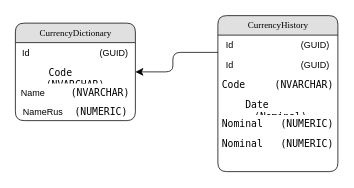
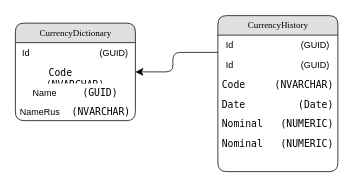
- <mxCell id="5" value="Name&amp;nbsp;&lt;span style=&quot;font-family: monospace ; font-size: 13px&quot;&gt;&amp;nbsp; &amp;nbsp; (NVARCHAR)&lt;/span&gt;" style="text;html=1;strokeColor=none;fillColor=none;spacingLeft=4;spacingRight=4;whiteSpace=wrap;overflow=hidden;rotatable=0;points=[[0,0.5],[1,0.5]];portConstraint=eastwest;align=center;" parent="2" vertex="1"><mxGeometry y="78" width="160" height="26" as="geometry" /></mxCell>
+ <mxCell id="5" value="Name&amp;nbsp;&lt;span style=&quot;font-family: monospace ; font-size: 13px&quot;&gt;&amp;nbsp; &amp;nbsp; (GUID)&lt;/span&gt;" style="text;html=1;strokeColor=none;fillColor=none;spacingLeft=4;spacingRight=4;whiteSpace=wrap;overflow=hidden;rotatable=0;points=[[0,0.5],[1,0.5]];portConstraint=eastwest;align=center;" parent="2" vertex="1"><mxGeometry y="78" width="160" height="26" as="geometry" /></mxCell>
- <mxCell id="11" value="&lt;span style=&quot;font-family: monospace ; font-size: 13px&quot;&gt;Date&amp;nbsp; &amp;nbsp; &amp;nbsp; &amp;nbsp; &amp;nbsp;(Nominal)&lt;/span&gt;" style="text;html=1;strokeColor=none;spacingLeft=4;spacingRight=4;whiteSpace=wrap;overflow=hidden;rotatable=0;points=[[0,0.5],[1,0.5]];portConstraint=eastwest;align=center;" vertex="1" parent="7"><mxGeometry y="104" width="160" height="26" as="geometry" /></mxCell>
+ <mxCell id="11" value="&lt;span style=&quot;font-family: monospace ; font-size: 13px&quot;&gt;Date&amp;nbsp; &amp;nbsp; &amp;nbsp; &amp;nbsp; &amp;nbsp;(Date)&lt;/span&gt;" style="text;html=1;strokeColor=none;spacingLeft=4;spacingRight=4;whiteSpace=wrap;overflow=hidden;rotatable=0;points=[[0,0.5],[1,0.5]];portConstraint=eastwest;align=center;" vertex="1" parent="7"><mxGeometry y="104" width="160" height="26" as="geometry" /></mxCell>
- <mxCell id="6" value="NameRus&lt;span style=&quot;font-family: monospace ; font-size: 13px&quot;&gt;&amp;nbsp; (NUMERIC)&lt;/span&gt;" style="text;html=1;strokeColor=none;fillColor=none;spacingLeft=4;spacingRight=4;whiteSpace=wrap;overflow=hidden;rotatable=0;points=[[0,0.5],[1,0.5]];portConstraint=eastwest;align=center;" parent="2" vertex="1"><mxGeometry y="104" width="160" height="26" as="geometry" /></mxCell>
+ <mxCell id="6" value="NameRus&lt;span style=&quot;font-family: monospace ; font-size: 13px&quot;&gt;&amp;nbsp; (NVARCHAR)&lt;/span&gt;" style="text;html=1;strokeColor=none;fillColor=none;spacingLeft=4;spacingRight=4;whiteSpace=wrap;overflow=hidden;rotatable=0;points=[[0,0.5],[1,0.5]];portConstraint=eastwest;align=center;" parent="2" vertex="1"><mxGeometry y="104" width="160" height="26" as="geometry" /></mxCell>
